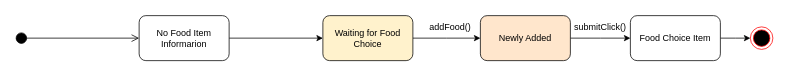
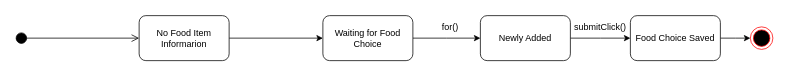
- <mxCell id="7" value="addFood()" style="text;html=1;strokeColor=none;fillColor=none;align=center;verticalAlign=middle;whiteSpace=wrap;rounded=0;" parent="1" vertex="1"><mxGeometry x="570" y="20" width="60" height="30" as="geometry" /></mxCell>
+ <mxCell id="7" value="for()" style="text;html=1;strokeColor=none;fillColor=none;align=center;verticalAlign=middle;whiteSpace=wrap;rounded=0;" parent="1" vertex="1"><mxGeometry x="570" y="20" width="60" height="30" as="geometry" /></mxCell>
- <mxCell id="6" value="Waiting for Food Choice" style="rounded=1;whiteSpace=wrap;html=1;fillColor=#fff2cc;" parent="1" vertex="1"><mxGeometry x="430" y="20" width="120" height="60" as="geometry" /></mxCell>
+ <mxCell id="6" value="Waiting for Food Choice" style="rounded=1;whiteSpace=wrap;html=1;" parent="1" vertex="1"><mxGeometry x="430" y="20" width="120" height="60" as="geometry" /></mxCell>
- <mxCell id="9" value="Newly Added" style="rounded=1;whiteSpace=wrap;html=1;fillColor=#ffe6cc;" parent="1" vertex="1"><mxGeometry x="640" y="20" width="120" height="60" as="geometry" /></mxCell>
+ <mxCell id="9" value="Newly Added" style="rounded=1;whiteSpace=wrap;html=1;" parent="1" vertex="1"><mxGeometry x="640" y="20" width="120" height="60" as="geometry" /></mxCell>
- <mxCell id="13" value="Food Choice Item" style="rounded=1;whiteSpace=wrap;html=1;" vertex="1" parent="1"><mxGeometry x="840" y="20" width="120" height="60" as="geometry" /></mxCell>
+ <mxCell id="13" value="Food Choice Saved" style="rounded=1;whiteSpace=wrap;html=1;" vertex="1" parent="1"><mxGeometry x="840" y="20" width="120" height="60" as="geometry" /></mxCell>
